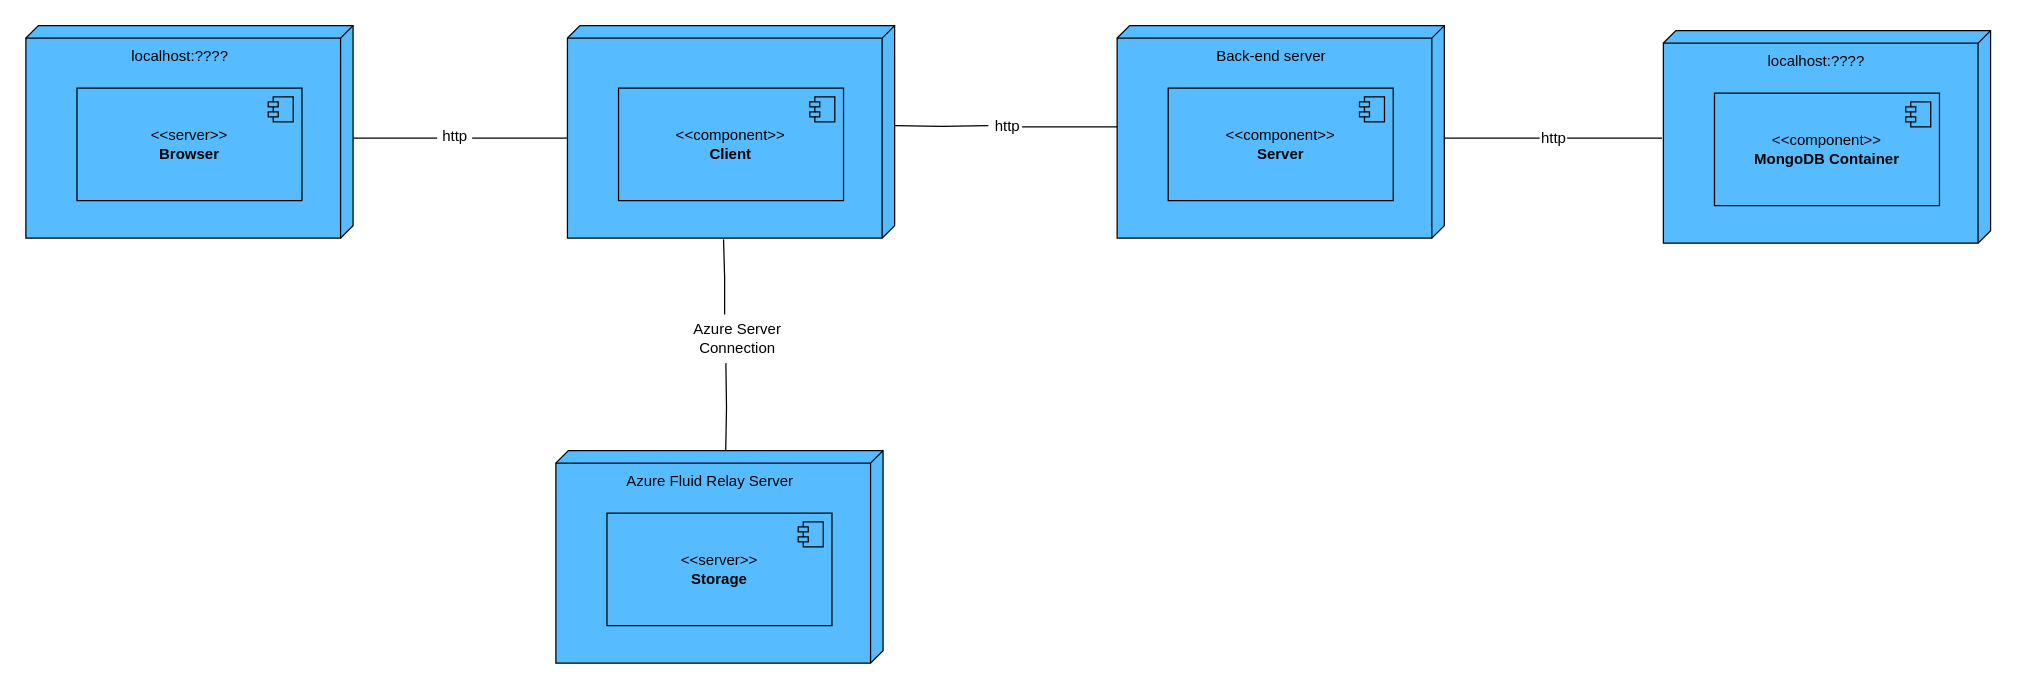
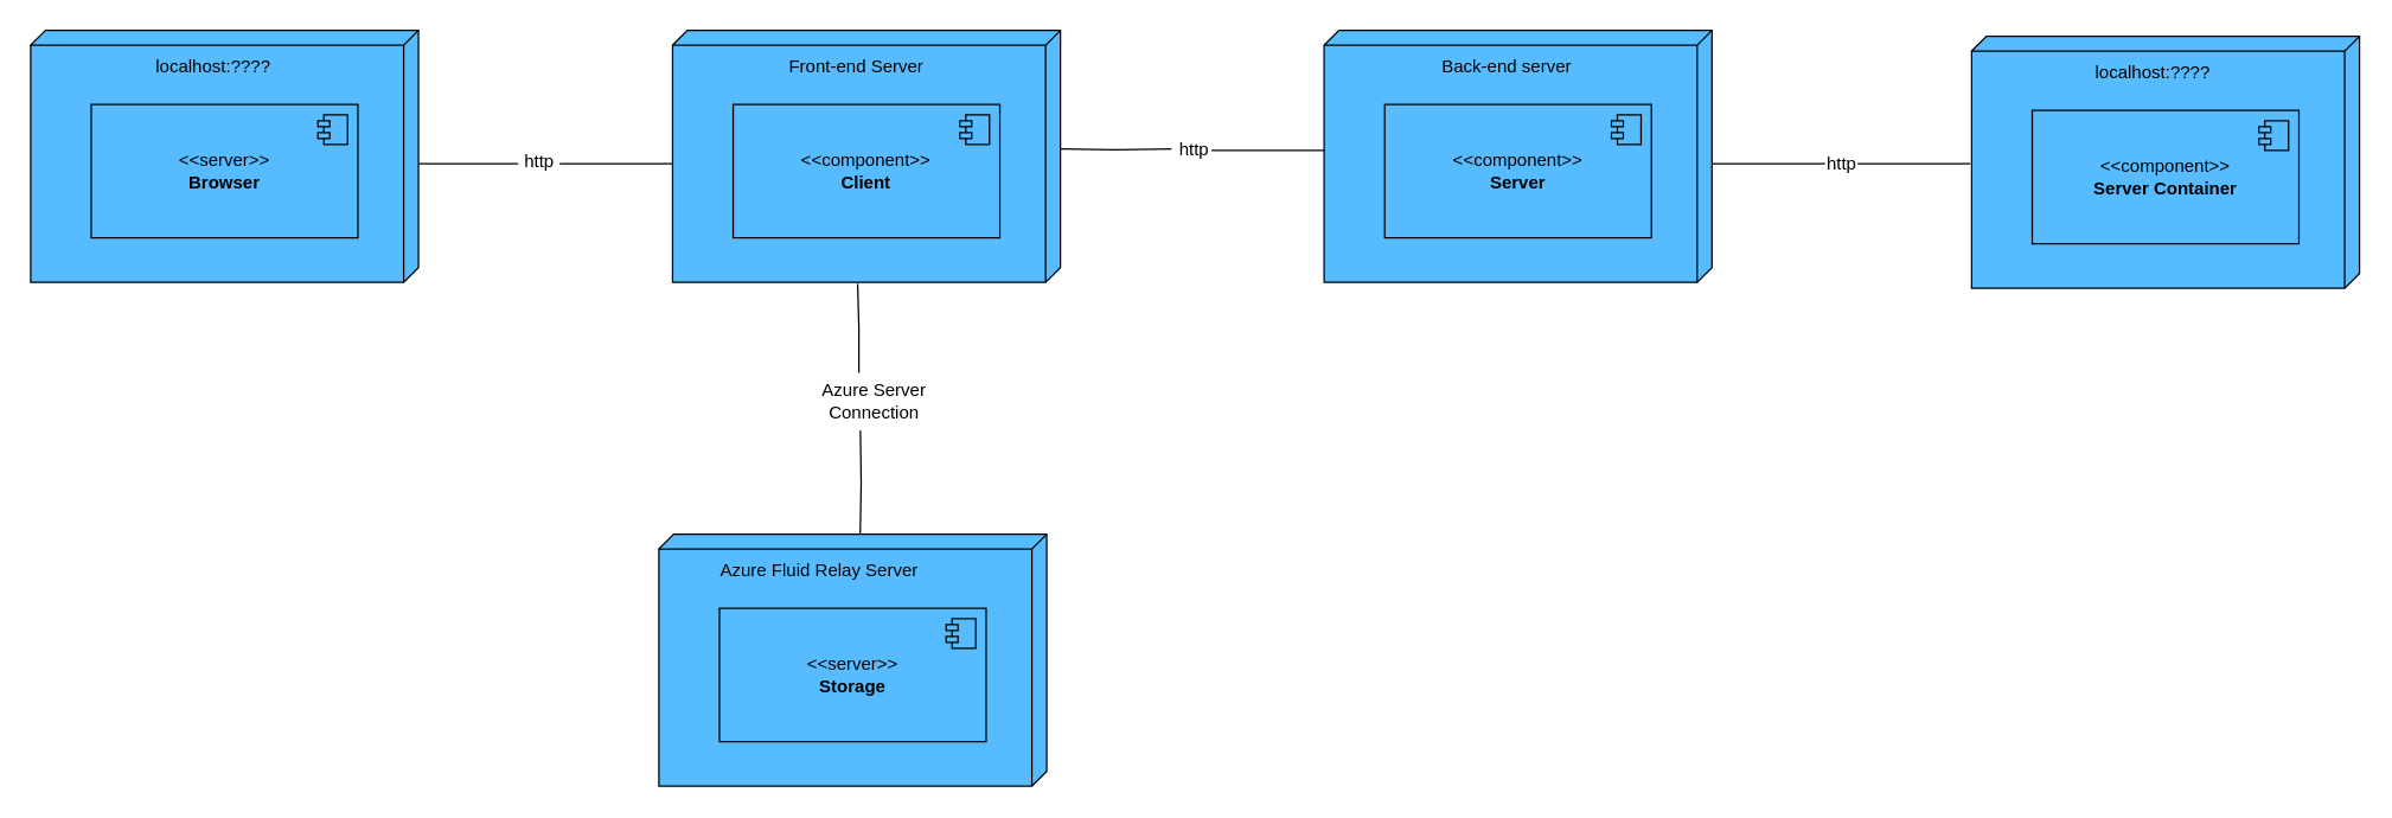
+ <mxCell id="5" value="Front-end Server" style="text;html=1;align=center;verticalAlign=middle;resizable=0;points=[];autosize=1;strokeColor=none;fillColor=none;" vertex="1" parent="1"><mxGeometry x="521.5" y="30" width="110" height="30" as="geometry" /></mxCell>
- <mxCell id="14" value="&amp;lt;&amp;lt;component&amp;gt;&amp;gt;&lt;br&gt;&lt;b&gt;MongoDB Container&lt;/b&gt;" style="html=1;dropTarget=0;whiteSpace=wrap;fillColor=#57BCFF;" vertex="1" parent="1"><mxGeometry x="1370.88" y="74" width="180" height="90" as="geometry" /></mxCell>
+ <mxCell id="14" value="&amp;lt;&amp;lt;component&amp;gt;&amp;gt;&lt;br&gt;&lt;b&gt;Server Container&lt;/b&gt;" style="html=1;dropTarget=0;whiteSpace=wrap;fillColor=#57BCFF;" vertex="1" parent="1"><mxGeometry x="1370.88" y="74" width="180" height="90" as="geometry" /></mxCell>
- <mxCell id="17" value="Azure Fluid Relay Server" style="text;html=1;align=center;verticalAlign=middle;resizable=0;points=[];autosize=1;strokeColor=none;fillColor=none;" vertex="1" parent="1"><mxGeometry x="487.25" y="370" width="160" height="30" as="geometry" /></mxCell>
+ <mxCell id="17" value="Azure Fluid Relay Server" style="text;html=1;align=center;verticalAlign=middle;resizable=0;points=[];autosize=1;strokeColor=none;fillColor=none;" vertex="1" parent="1"><mxGeometry x="472.25" y="370" width="160" height="30" as="geometry" /></mxCell>
